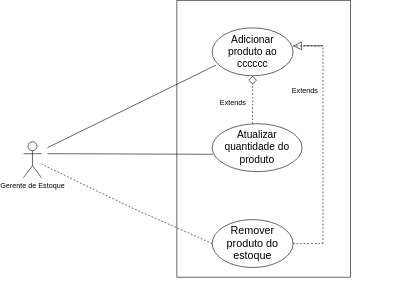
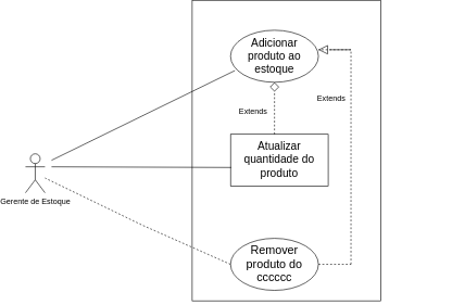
- <mxCell id="4" value="&lt;font style=&quot;font-size: 17px;&quot;&gt;Adicionar produto ao cccccc&lt;/font&gt;" style="ellipse;whiteSpace=wrap;html=1;fontSize=13;" vertex="1" parent="1"><mxGeometry x="335.01" y="20" width="134.99" height="80" as="geometry" /></mxCell>
+ <mxCell id="4" value="&lt;font style=&quot;font-size: 17px;&quot;&gt;Adicionar produto ao estoque&lt;/font&gt;" style="ellipse;whiteSpace=wrap;html=1;fontSize=13;" vertex="1" parent="1"><mxGeometry x="335.01" y="20" width="134.99" height="80" as="geometry" /></mxCell>
- <mxCell id="5" value="&lt;font style=&quot;font-size: 17px;&quot;&gt;Atualizar quantidade do produto&lt;/font&gt;" style="ellipse;whiteSpace=wrap;html=1;" vertex="1" parent="1"><mxGeometry x="335.01" y="180" width="150" height="80" as="geometry" /></mxCell>
+ <mxCell id="5" value="&lt;font style=&quot;font-size: 17px;&quot;&gt;Atualizar quantidade do produto&lt;/font&gt;" style="whiteSpace=wrap;html=1;rounded=0;" vertex="1" parent="1"><mxGeometry x="335.01" y="180" width="150" height="80" as="geometry" /></mxCell>
- <mxCell id="6" value="&lt;font style=&quot;font-size: 18px;&quot;&gt;Remover produto do estoque&lt;/font&gt;" style="ellipse;whiteSpace=wrap;html=1;" vertex="1" parent="1"><mxGeometry x="335.01" y="340" width="134.99" height="80" as="geometry" /></mxCell>
+ <mxCell id="6" value="&lt;font style=&quot;font-size: 18px;&quot;&gt;Remover produto do cccccc&lt;/font&gt;" style="ellipse;whiteSpace=wrap;html=1;" vertex="1" parent="1"><mxGeometry x="335.01" y="340" width="134.99" height="80" as="geometry" /></mxCell>
